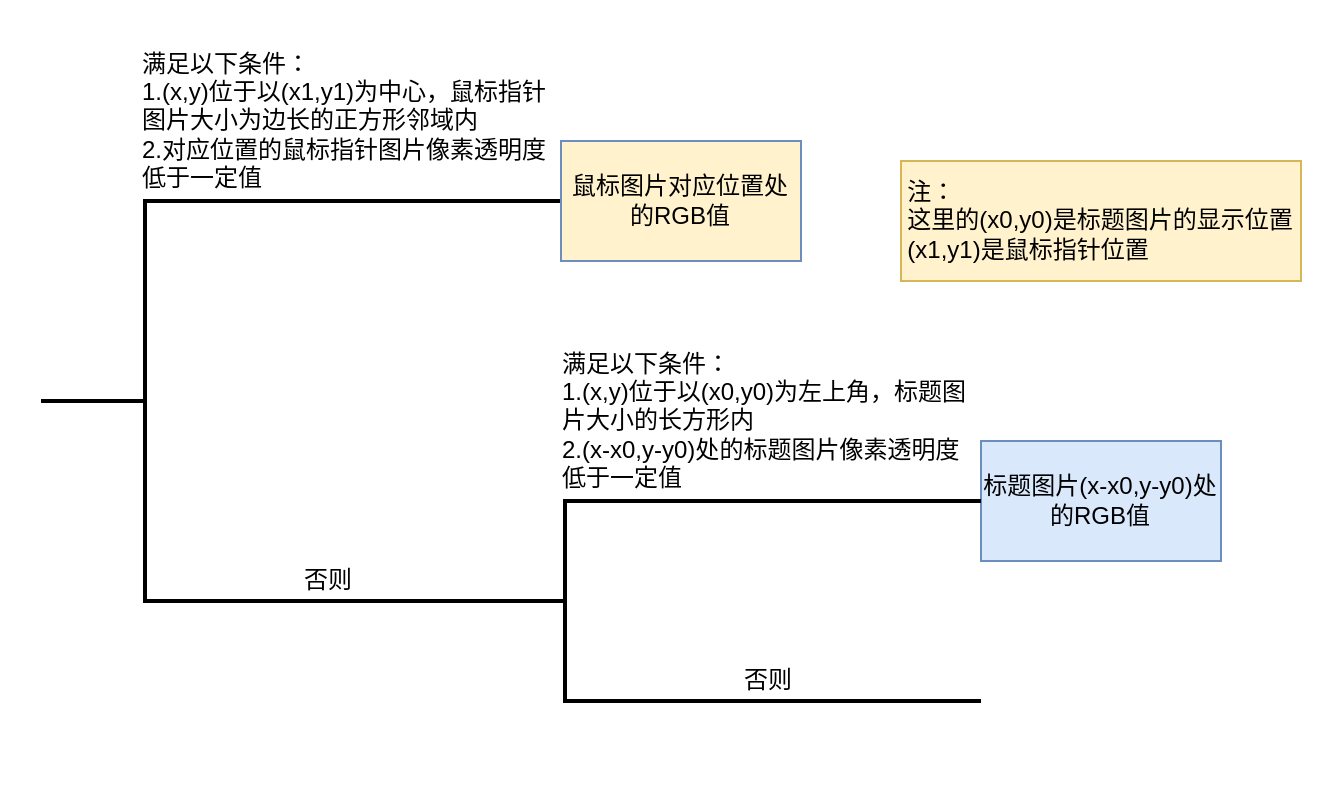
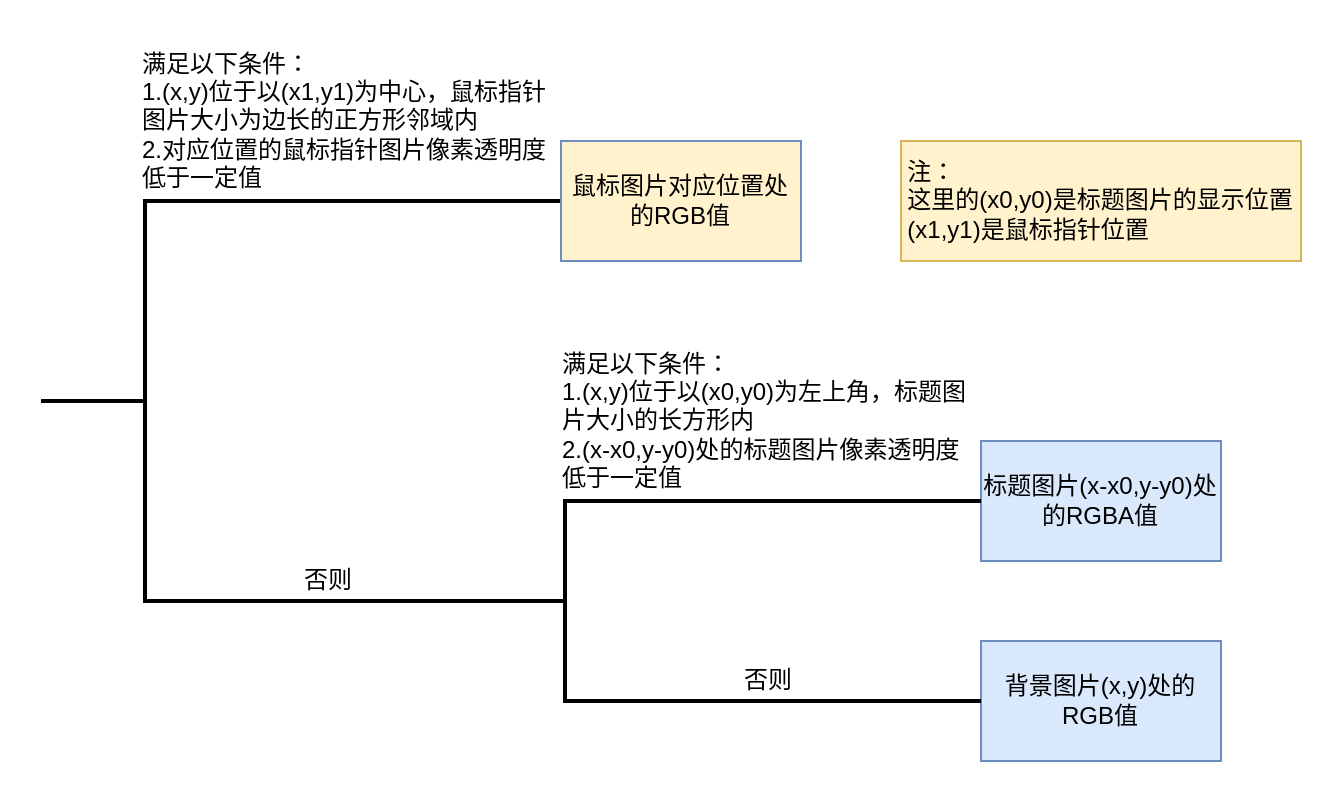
- <mxCell id="4" value="&lt;div style=&quot;text-align: left;&quot;&gt;注：&lt;/div&gt;这里的(x0,y0)是标题图片的显示位置&lt;div style=&quot;text-align: left;&quot;&gt;(x1,y1)是鼠标指针位置&lt;/div&gt;" style="text;html=1;align=center;verticalAlign=middle;whiteSpace=wrap;rounded=0;fillColor=#fff2cc;strokeColor=#d6b656;" vertex="1" parent="1"><mxGeometry x="450" y="80" width="200" height="60" as="geometry" /></mxCell>
+ <mxCell id="4" value="&lt;div style=&quot;text-align: left;&quot;&gt;注：&lt;/div&gt;这里的(x0,y0)是标题图片的显示位置&lt;div style=&quot;text-align: left;&quot;&gt;(x1,y1)是鼠标指针位置&lt;/div&gt;" style="text;html=1;align=center;verticalAlign=middle;whiteSpace=wrap;rounded=0;fillColor=#fff2cc;strokeColor=#d6b656;" vertex="1" parent="1"><mxGeometry x="450" y="70" width="200" height="60" as="geometry" /></mxCell>
- <mxCell id="3" value="标题图片(x-x0,y-y0)处的RGB值" style="rounded=0;whiteSpace=wrap;html=1;fillColor=#dae8fc;strokeColor=#6c8ebf;" vertex="1" parent="1"><mxGeometry x="490" y="220" width="120" height="60" as="geometry" /></mxCell>
+ <mxCell id="3" value="标题图片(x-x0,y-y0)处的RGBA值" style="rounded=0;whiteSpace=wrap;html=1;fillColor=#dae8fc;strokeColor=#6c8ebf;" vertex="1" parent="1"><mxGeometry x="490" y="220" width="120" height="60" as="geometry" /></mxCell>
+ <mxCell id="2" value="背景图片(x,y)处的RGB值" style="rounded=0;whiteSpace=wrap;html=1;fillColor=#dae8fc;strokeColor=#6c8ebf;" vertex="1" parent="1"><mxGeometry x="490" y="320" width="120" height="60" as="geometry" /></mxCell>
